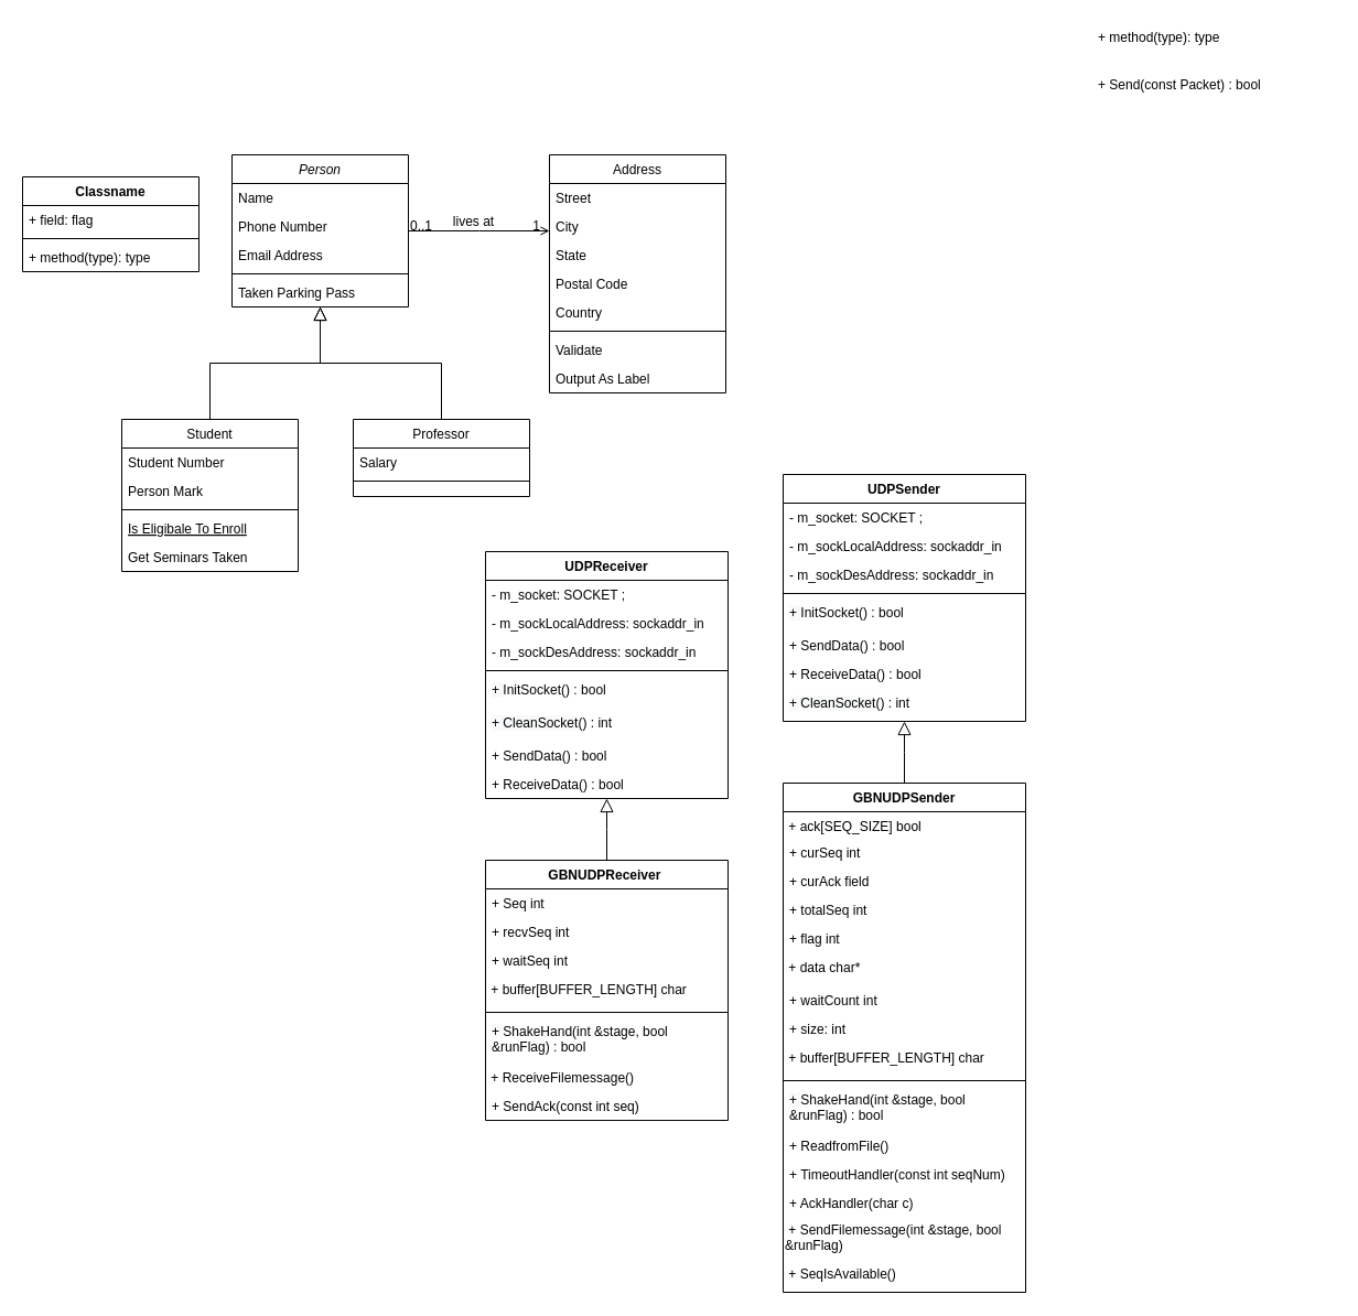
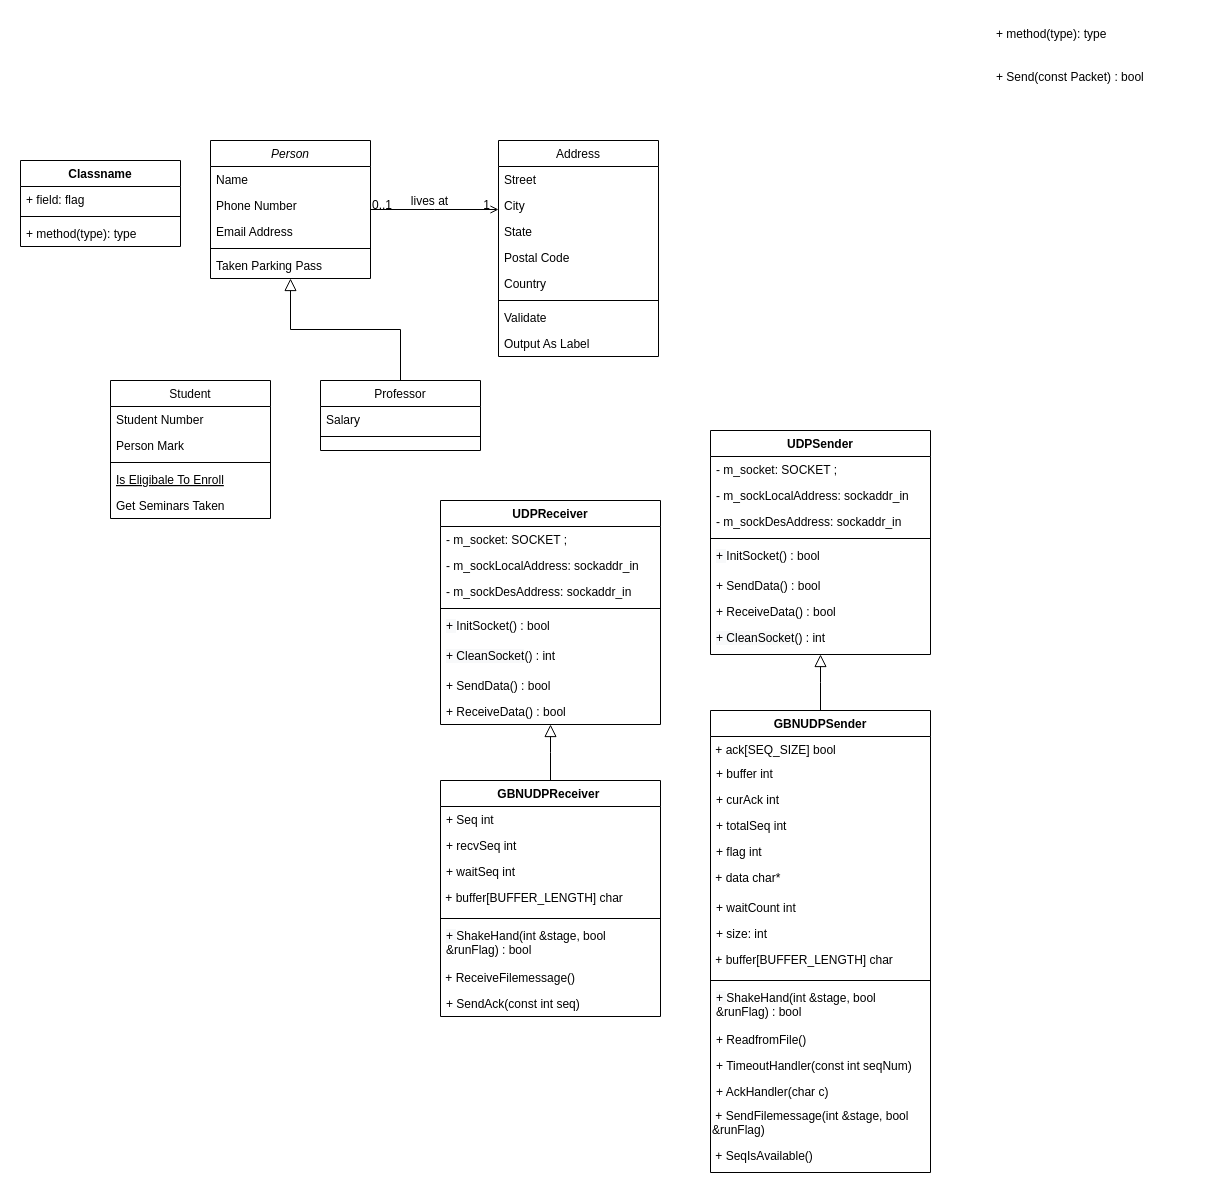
- <mxCell id="14" value="" style="endArrow=block;endSize=10;endFill=0;shadow=0;strokeWidth=1;rounded=0;edgeStyle=elbowEdgeStyle;elbow=vertical;" parent="1" source="8" target="2" edge="1"><mxGeometry width="160" relative="1" as="geometry"><mxPoint x="190" y="223" as="sourcePoint" /><mxPoint x="190" y="223" as="targetPoint" /></mxGeometry></mxCell>
- <mxCell id="50" value="+ curSeq int " style="text;strokeColor=none;fillColor=none;align=left;verticalAlign=top;spacingLeft=4;spacingRight=4;overflow=hidden;rotatable=0;points=[[0,0.5],[1,0.5]];portConstraint=eastwest;" parent="48" vertex="1"><mxGeometry y="50" width="220" height="26" as="geometry" /></mxCell>
+ <mxCell id="50" value="+ buffer int " style="text;strokeColor=none;fillColor=none;align=left;verticalAlign=top;spacingLeft=4;spacingRight=4;overflow=hidden;rotatable=0;points=[[0,0.5],[1,0.5]];portConstraint=eastwest;" parent="48" vertex="1"><mxGeometry y="50" width="220" height="26" as="geometry" /></mxCell>
- <mxCell id="51" value="+ curAck field " style="text;strokeColor=none;fillColor=none;align=left;verticalAlign=top;spacingLeft=4;spacingRight=4;overflow=hidden;rotatable=0;points=[[0,0.5],[1,0.5]];portConstraint=eastwest;" vertex="1" parent="48"><mxGeometry y="76" width="220" height="26" as="geometry" /></mxCell>
+ <mxCell id="51" value="+ curAck int " style="text;strokeColor=none;fillColor=none;align=left;verticalAlign=top;spacingLeft=4;spacingRight=4;overflow=hidden;rotatable=0;points=[[0,0.5],[1,0.5]];portConstraint=eastwest;" vertex="1" parent="48"><mxGeometry y="76" width="220" height="26" as="geometry" /></mxCell>
